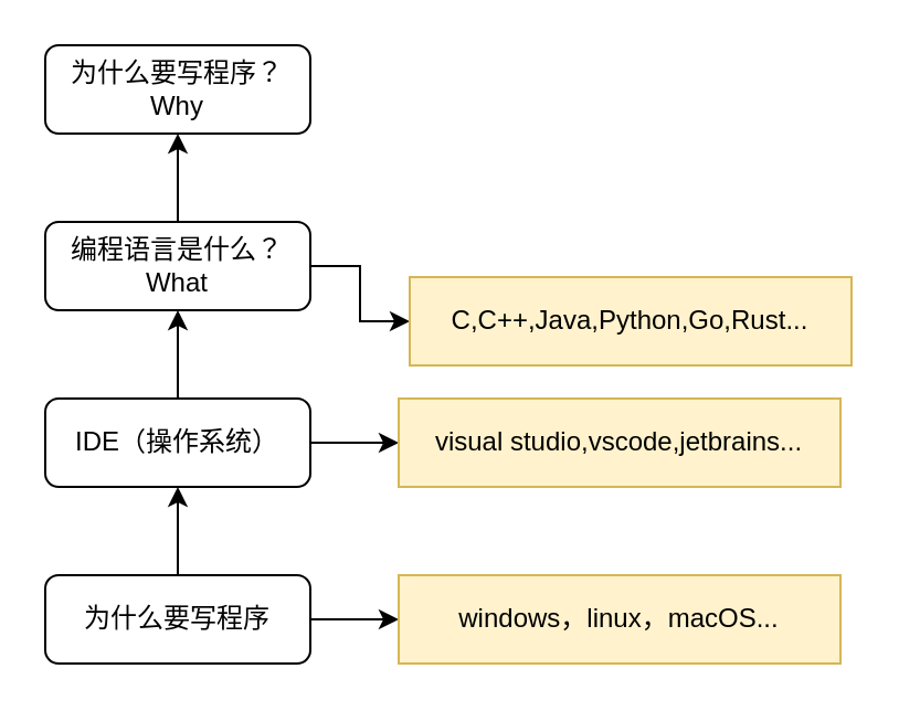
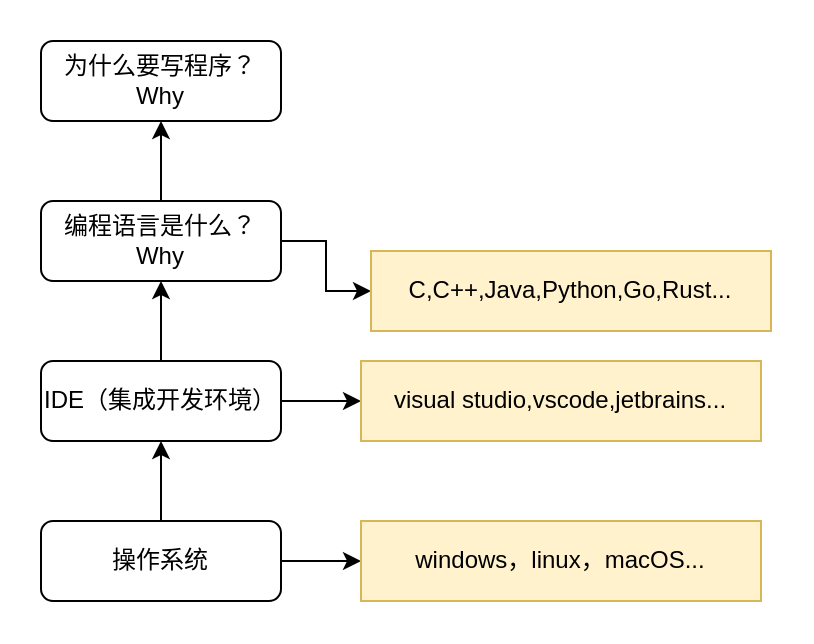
- <mxCell id="10" value="编程语言是什么？&lt;div&gt;What&lt;/div&gt;" style="rounded=1;whiteSpace=wrap;html=1;" vertex="1" parent="1"><mxGeometry x="20" y="100" width="120" height="40" as="geometry" /></mxCell>
+ <mxCell id="10" value="编程语言是什么？&lt;div&gt;Why&lt;/div&gt;" style="rounded=1;whiteSpace=wrap;html=1;" vertex="1" parent="1"><mxGeometry x="20" y="100" width="120" height="40" as="geometry" /></mxCell>
- <mxCell id="7" value="IDE（操作系统）" style="rounded=1;whiteSpace=wrap;html=1;" vertex="1" parent="1"><mxGeometry x="20" y="180" width="120" height="40" as="geometry" /></mxCell>
+ <mxCell id="7" value="IDE（集成开发环境）" style="rounded=1;whiteSpace=wrap;html=1;" vertex="1" parent="1"><mxGeometry x="20" y="180" width="120" height="40" as="geometry" /></mxCell>
- <mxCell id="4" value="为什么要写程序" style="rounded=1;whiteSpace=wrap;html=1;" vertex="1" parent="1"><mxGeometry x="20" y="260" width="120" height="40" as="geometry" /></mxCell>
+ <mxCell id="4" value="操作系统" style="rounded=1;whiteSpace=wrap;html=1;" vertex="1" parent="1"><mxGeometry x="20" y="260" width="120" height="40" as="geometry" /></mxCell>
